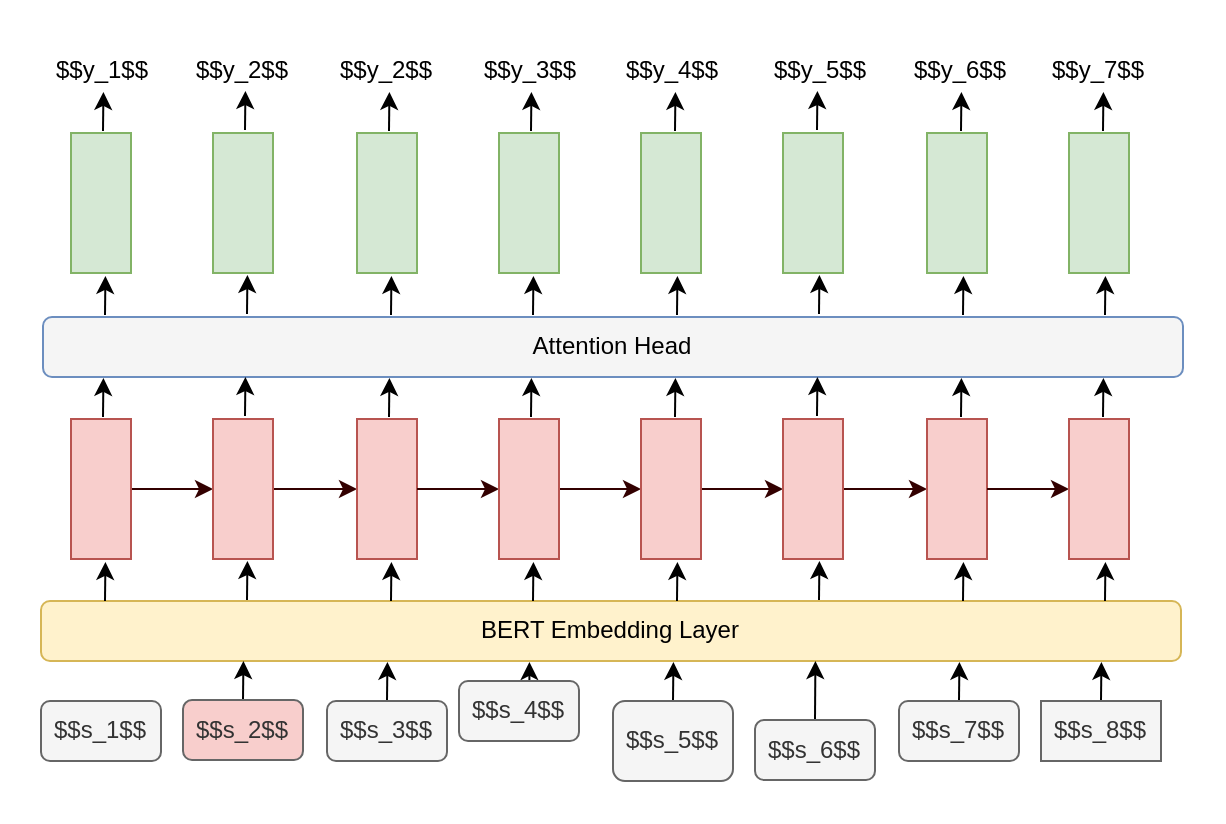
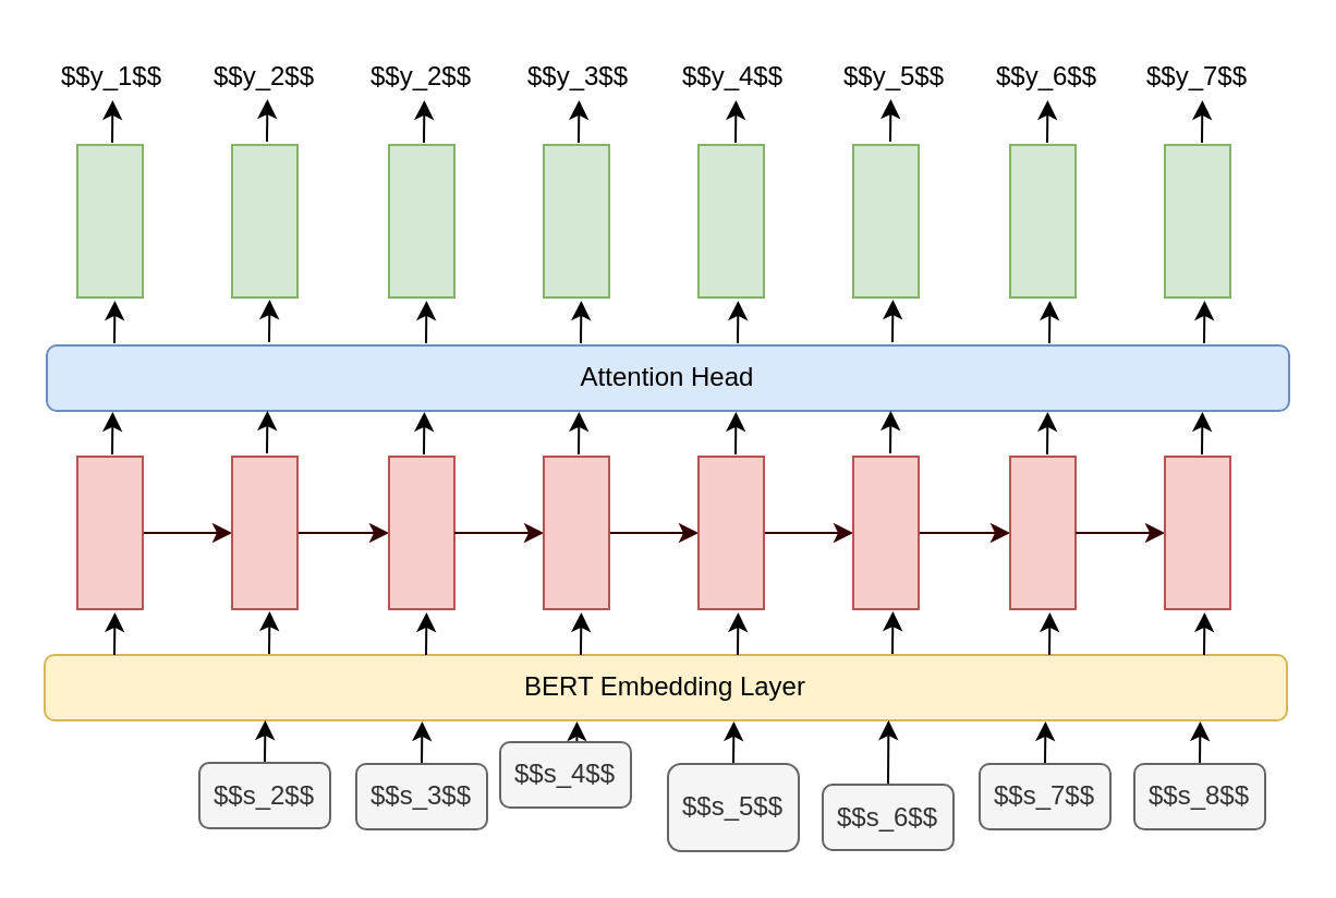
- <mxCell id="42" value="Attention Head" style="rounded=1;whiteSpace=wrap;html=1;fillColor=#f5f5f5;strokeColor=#6c8ebf;" vertex="1" parent="1"><mxGeometry x="21" y="158" width="570" height="30" as="geometry" /></mxCell>
+ <mxCell id="42" value="Attention Head" style="rounded=1;whiteSpace=wrap;html=1;fillColor=#dae8fc;strokeColor=#6c8ebf;" vertex="1" parent="1"><mxGeometry x="21" y="158" width="570" height="30" as="geometry" /></mxCell>
- <mxCell id="20" value="$$s_2$$" style="rounded=1;whiteSpace=wrap;html=1;flipH=0;fillColor=#f8cecc;fontColor=#333333;strokeColor=#666666;" vertex="1" parent="1"><mxGeometry x="91" y="349.52" width="60" height="30" as="geometry" /></mxCell>
+ <mxCell id="20" value="$$s_2$$" style="rounded=1;whiteSpace=wrap;html=1;flipH=0;fillColor=#f5f5f5;fontColor=#333333;strokeColor=#666666;" vertex="1" parent="1"><mxGeometry x="91" y="349.52" width="60" height="30" as="geometry" /></mxCell>
- <mxCell id="2" value="$$s_1$$" style="rounded=1;whiteSpace=wrap;html=1;flipH=0;fillColor=#f5f5f5;fontColor=#333333;strokeColor=#666666;" vertex="1" parent="1"><mxGeometry x="20" y="350" width="60" height="30" as="geometry" /></mxCell>
- <mxCell id="32" value="$$s_8$$" style="whiteSpace=wrap;html=1;flipH=0;fillColor=#f5f5f5;fontColor=#333333;strokeColor=#666666;rounded=0;" vertex="1" parent="1"><mxGeometry x="520" y="350" width="60" height="30" as="geometry" /></mxCell>
+ <mxCell id="32" value="$$s_8$$" style="rounded=1;whiteSpace=wrap;html=1;flipH=0;fillColor=#f5f5f5;fontColor=#333333;strokeColor=#666666;" vertex="1" parent="1"><mxGeometry x="520" y="350" width="60" height="30" as="geometry" /></mxCell>
